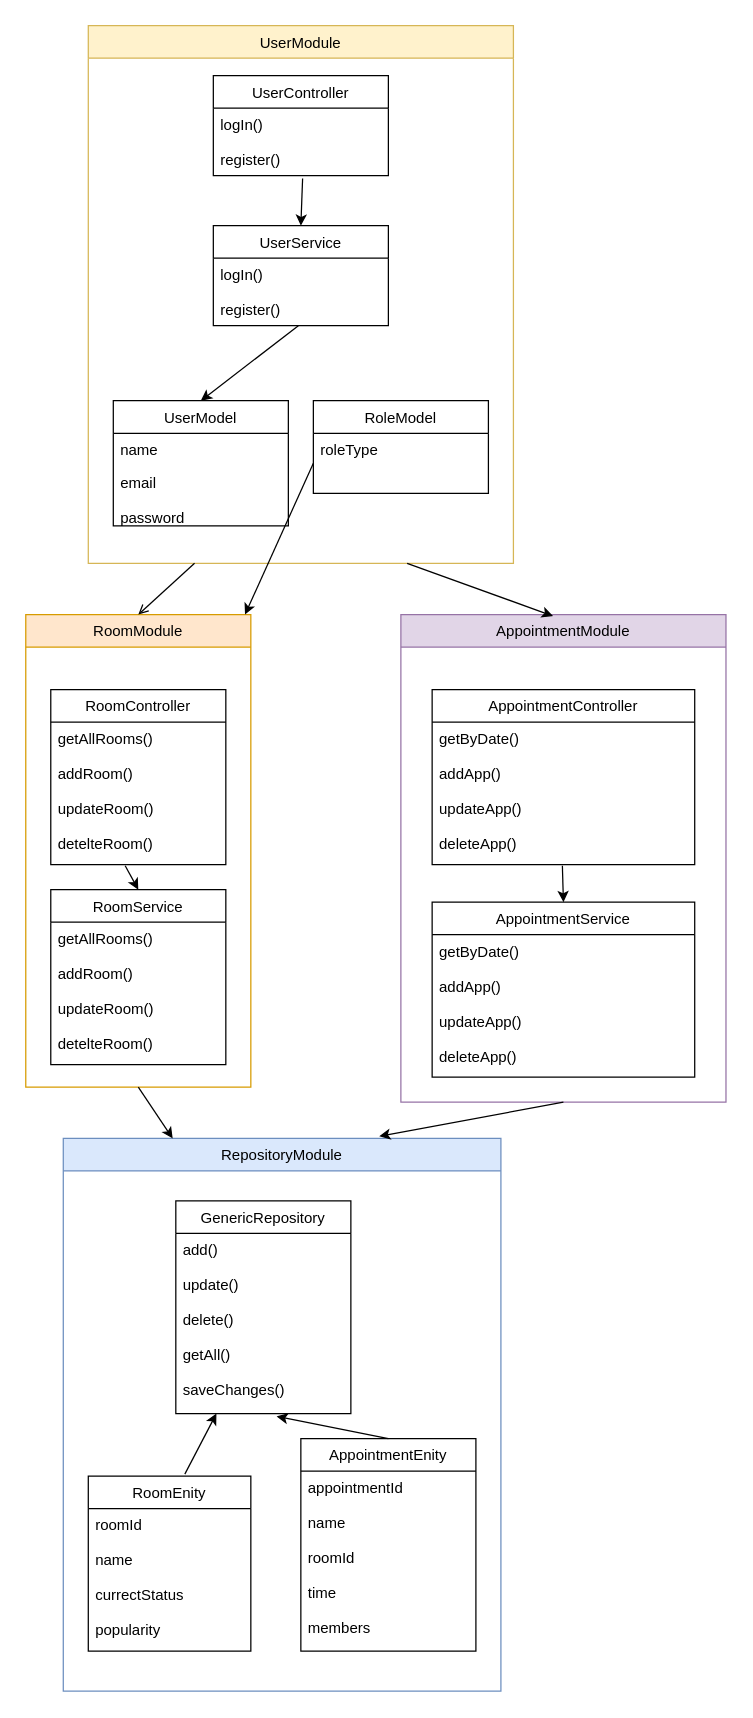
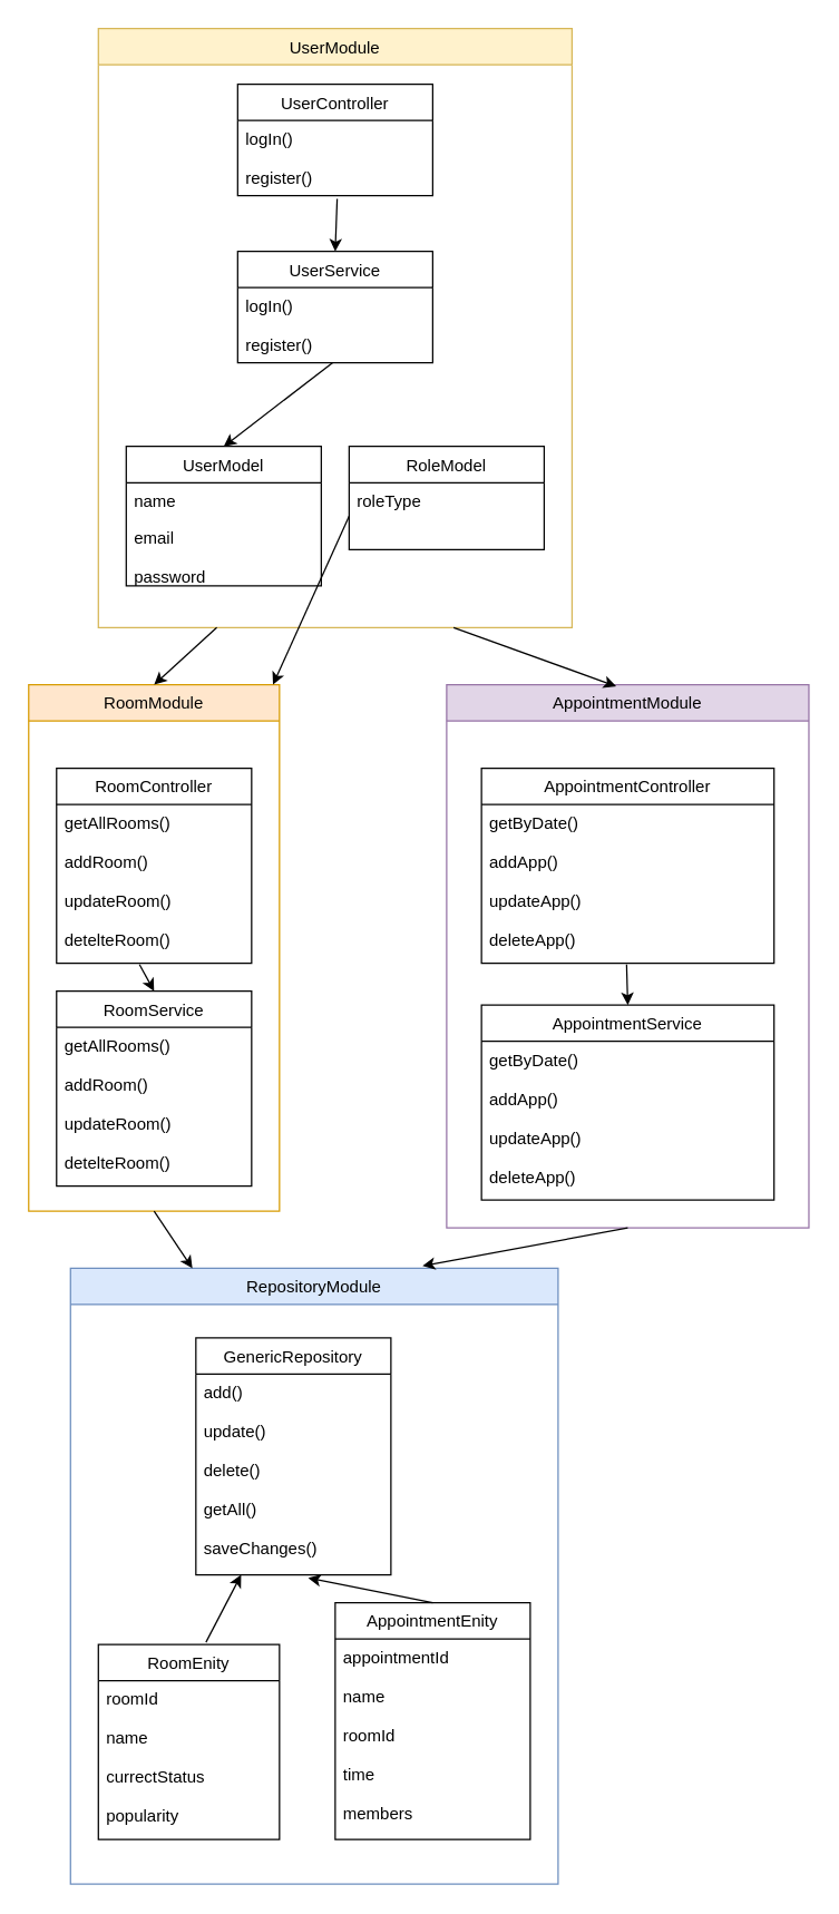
- <mxCell id="31" value="" style="endArrow=open;html=1;exitX=0.25;exitY=1;exitDx=0;exitDy=0;entryX=0.5;entryY=0;entryDx=0;entryDy=0;" parent="1" source="28" target="26" edge="1"><mxGeometry width="50" height="50" relative="1" as="geometry"><mxPoint x="400" y="891" as="sourcePoint" /><mxPoint x="312.7" y="918.232" as="targetPoint" /></mxGeometry></mxCell>
+ <mxCell id="31" value="" style="endArrow=classic;html=1;exitX=0.25;exitY=1;exitDx=0;exitDy=0;entryX=0.5;entryY=0;entryDx=0;entryDy=0;" parent="1" source="28" target="26" edge="1"><mxGeometry width="50" height="50" relative="1" as="geometry"><mxPoint x="400" y="891" as="sourcePoint" /><mxPoint x="312.7" y="918.232" as="targetPoint" /></mxGeometry></mxCell>
